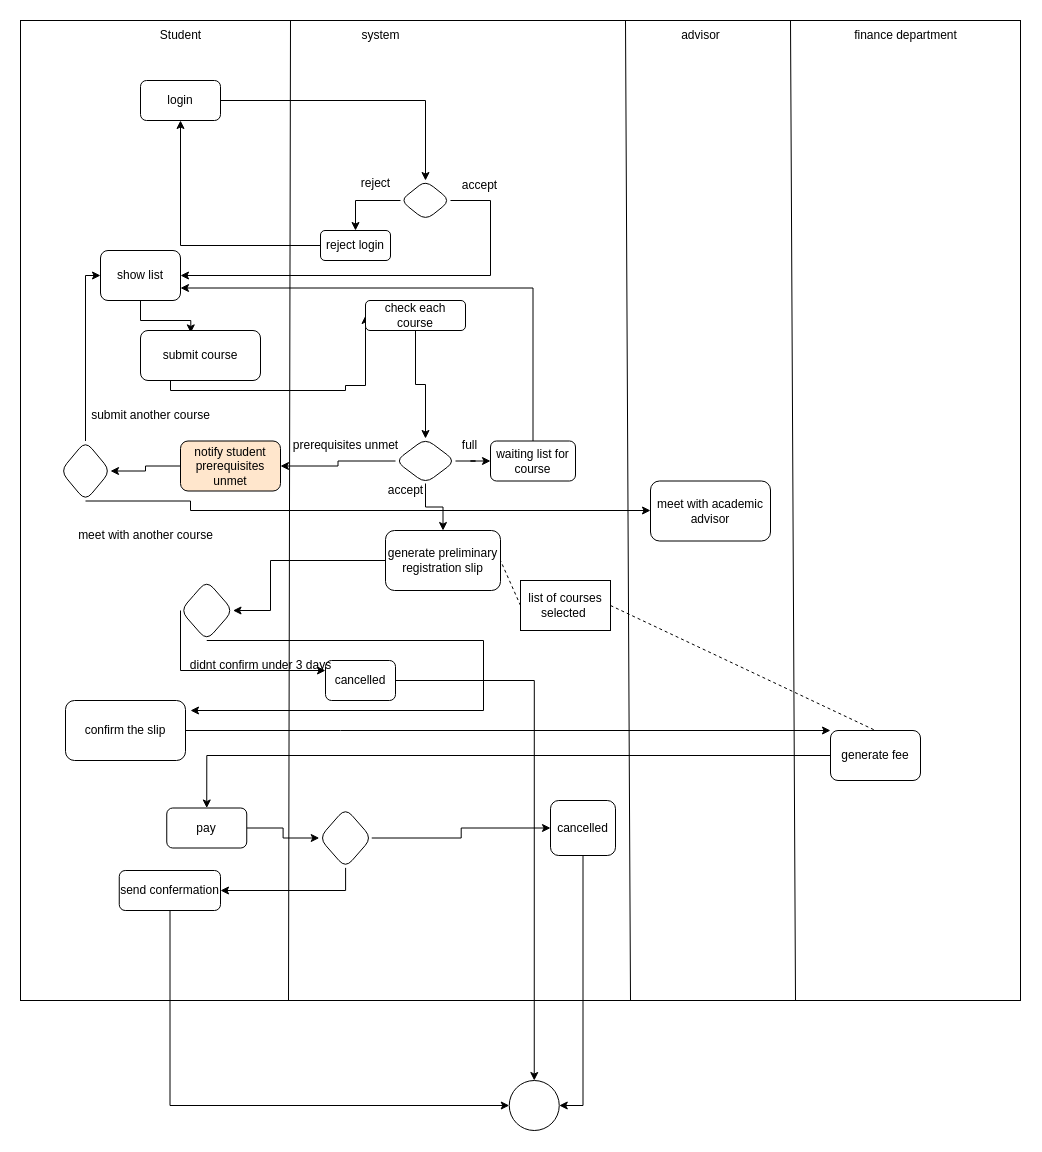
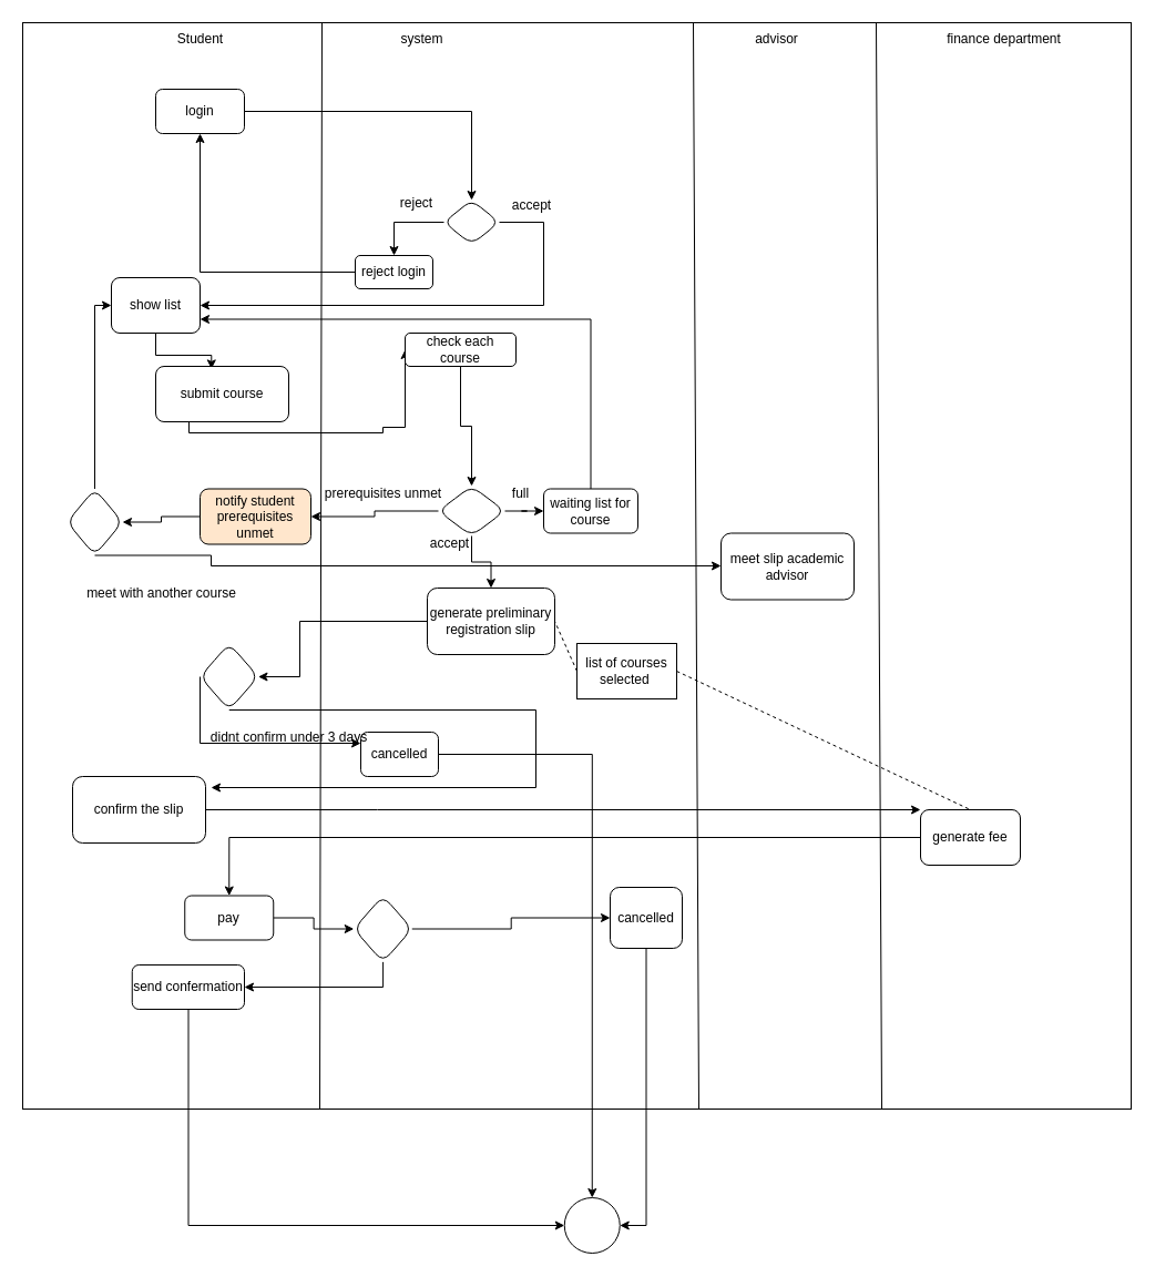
- <mxCell id="52" value="submit another course" style="text;html=1;align=center;verticalAlign=middle;resizable=0;points=[];autosize=1;strokeColor=none;fillColor=none;" vertex="1" parent="1"><mxGeometry x="80" y="400" width="140" height="30" as="geometry" /></mxCell>
- <mxCell id="28" value="meet with academic advisor" style="whiteSpace=wrap;html=1;rounded=1;" vertex="1" parent="1"><mxGeometry x="650" y="480.5" width="120" height="60" as="geometry" /></mxCell>
+ <mxCell id="28" value="meet slip academic advisor" style="whiteSpace=wrap;html=1;rounded=1;" vertex="1" parent="1"><mxGeometry x="650" y="480.5" width="120" height="60" as="geometry" /></mxCell>
